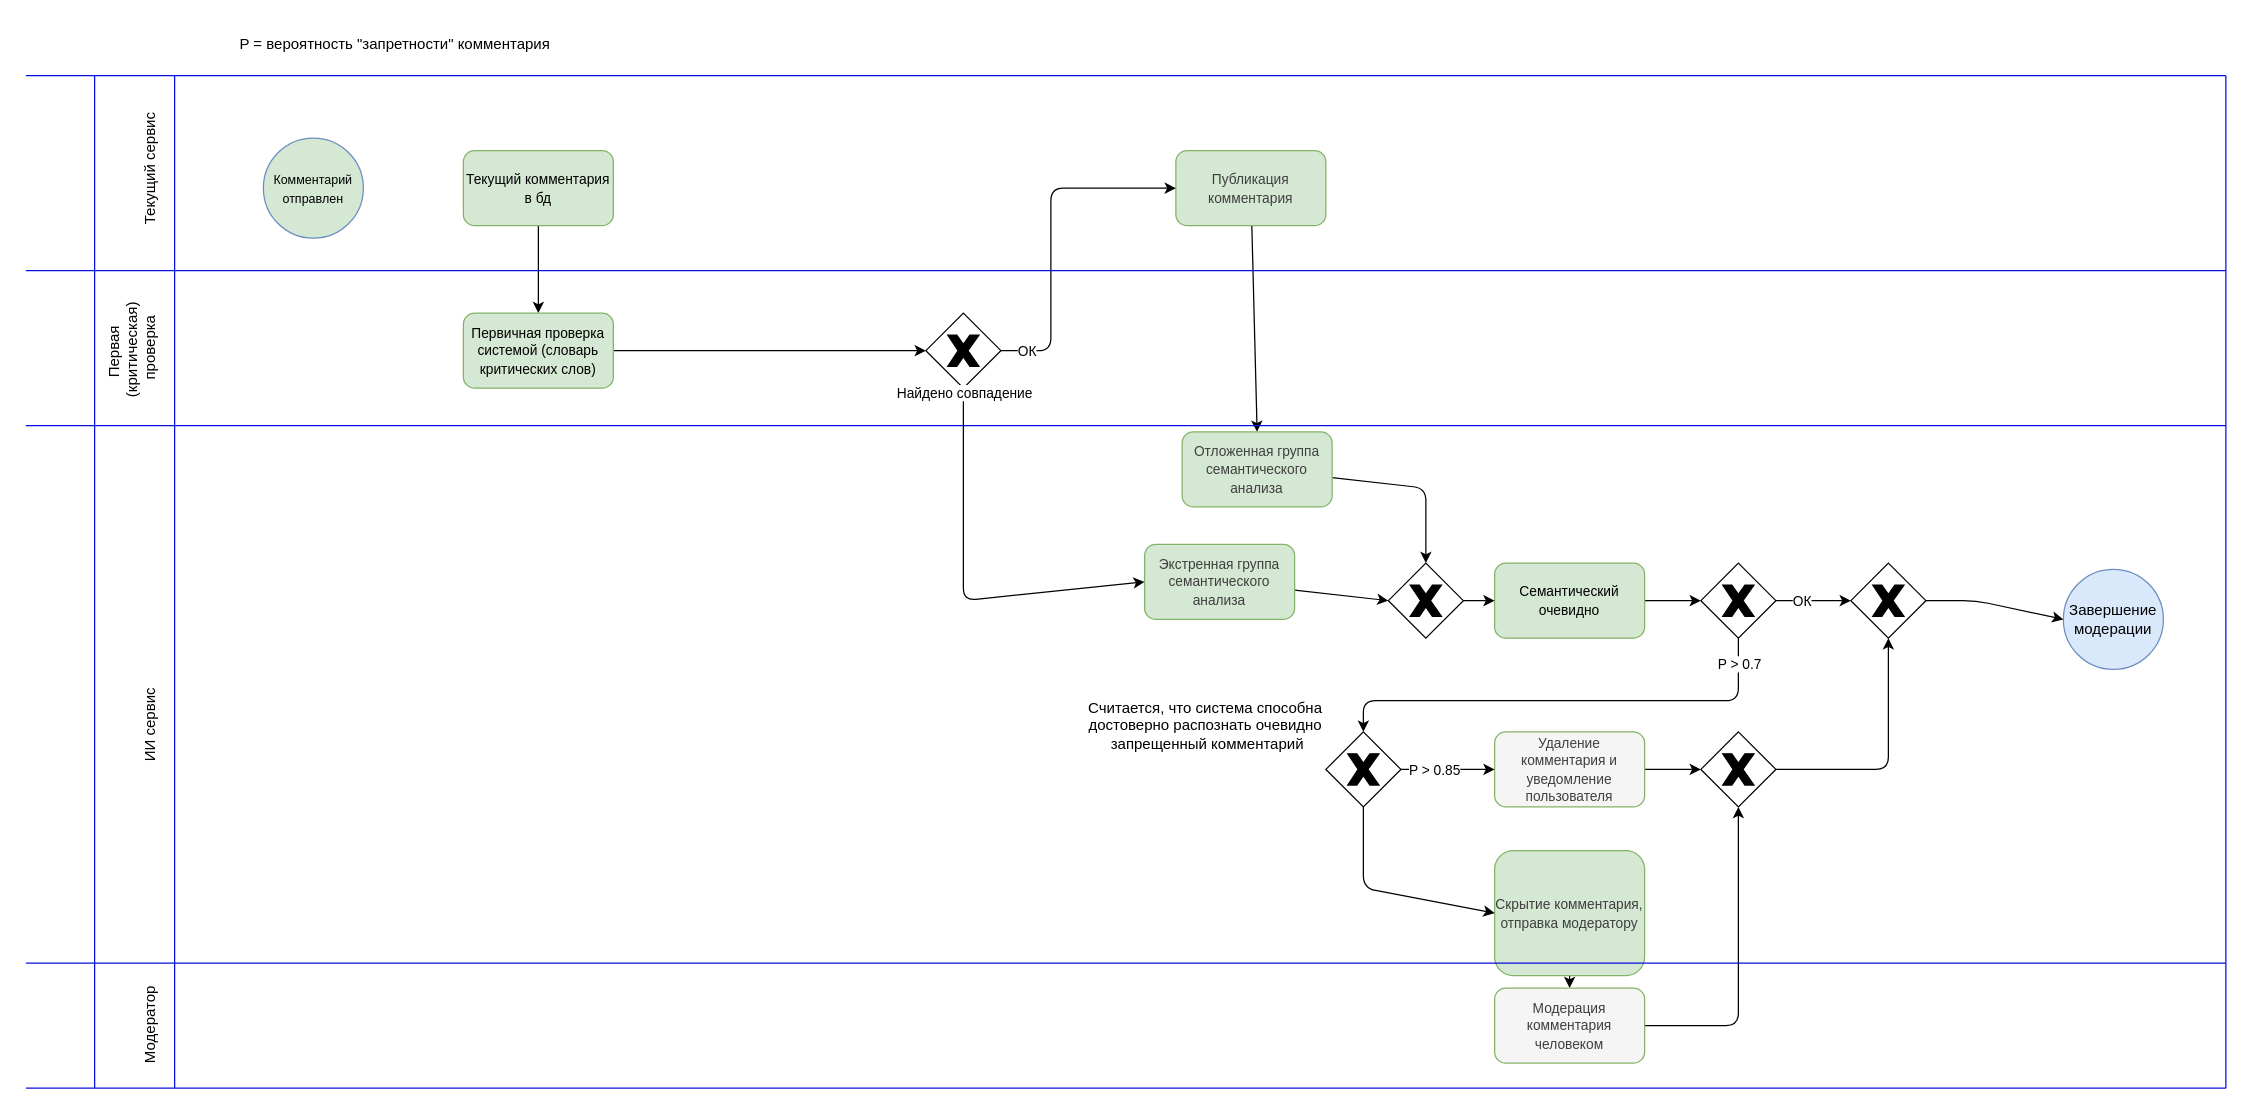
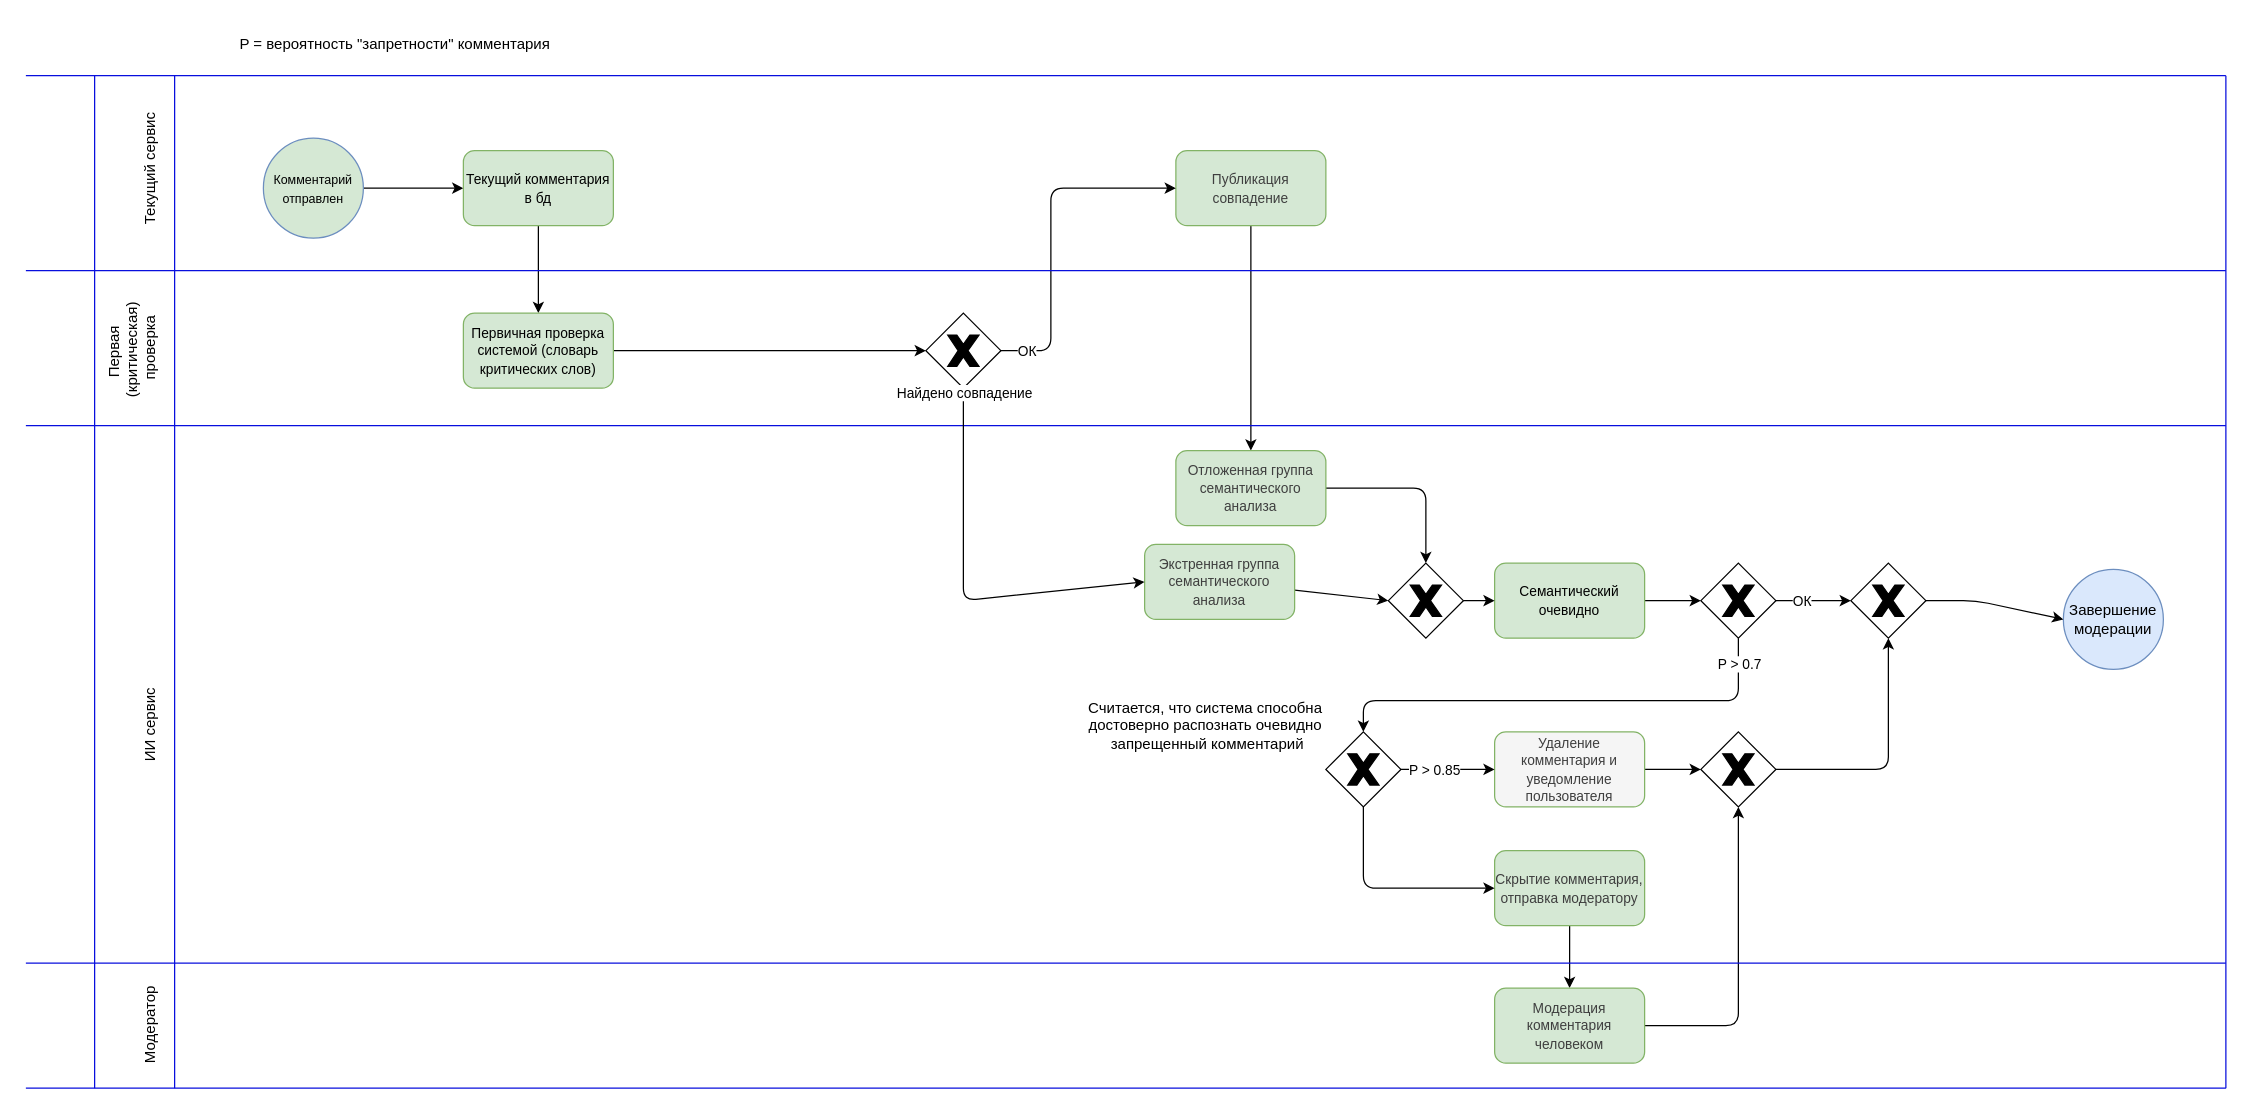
+ <mxCell id="2" style="edgeStyle=none;html=1;entryX=0;entryY=0.5;entryDx=0;entryDy=0;" parent="1" source="3" target="5" edge="1"><mxGeometry relative="1" as="geometry" /></mxCell>
- <mxCell id="12" value="&lt;span style=&quot;color: rgb(63, 63, 63); font-size: 11px;&quot;&gt;Публикация комментария&lt;/span&gt;" style="rounded=1;whiteSpace=wrap;html=1;fillColor=#d5e8d4;strokeColor=#82b366;" parent="1" vertex="1"><mxGeometry x="940" y="120" width="120" height="60" as="geometry" /></mxCell>
+ <mxCell id="12" value="&lt;span style=&quot;color: rgb(63, 63, 63); font-size: 11px;&quot;&gt;Публикация совпадение&lt;/span&gt;" style="rounded=1;whiteSpace=wrap;html=1;fillColor=#d5e8d4;strokeColor=#82b366;" parent="1" vertex="1"><mxGeometry x="940" y="120" width="120" height="60" as="geometry" /></mxCell>
- <mxCell id="53" value="&lt;span style=&quot;color: rgb(63, 63, 63); font-size: 11px;&quot;&gt;Отложенная группа семантического анализа&lt;/span&gt;" style="rounded=1;whiteSpace=wrap;html=1;fillColor=#d5e8d4;strokeColor=#82b366;" parent="1" vertex="1"><mxGeometry x="945" y="345" width="120" height="60" as="geometry" /></mxCell>
+ <mxCell id="53" value="&lt;span style=&quot;color: rgb(63, 63, 63); font-size: 11px;&quot;&gt;Отложенная группа семантического анализа&lt;/span&gt;" style="rounded=1;whiteSpace=wrap;html=1;fillColor=#d5e8d4;strokeColor=#82b366;" parent="1" vertex="1"><mxGeometry x="940" y="360" width="120" height="60" as="geometry" /></mxCell>
- <mxCell id="33" value="&lt;span style=&quot;color: rgb(63, 63, 63); font-size: 11px;&quot;&gt;Скрытие комментария, отправка модератору&lt;/span&gt;" style="rounded=1;whiteSpace=wrap;html=1;fillColor=#d5e8d4;strokeColor=#82b366;" parent="1" vertex="1"><mxGeometry x="1195" y="680" width="120" height="100" as="geometry" /></mxCell>
+ <mxCell id="33" value="&lt;span style=&quot;color: rgb(63, 63, 63); font-size: 11px;&quot;&gt;Скрытие комментария, отправка модератору&lt;/span&gt;" style="rounded=1;whiteSpace=wrap;html=1;fillColor=#d5e8d4;strokeColor=#82b366;" parent="1" vertex="1"><mxGeometry x="1195" y="680" width="120" height="60" as="geometry" /></mxCell>
- <mxCell id="51" value="&lt;span style=&quot;color: rgb(63, 63, 63); font-size: 11px;&quot;&gt;Модерация комментария человеком&lt;/span&gt;" style="rounded=1;whiteSpace=wrap;html=1;fillColor=#f5f5f5;strokeColor=#82b366;" parent="1" vertex="1"><mxGeometry x="1195" y="790" width="120" height="60" as="geometry" /></mxCell>
+ <mxCell id="51" value="&lt;span style=&quot;color: rgb(63, 63, 63); font-size: 11px;&quot;&gt;Модерация комментария человеком&lt;/span&gt;" style="rounded=1;whiteSpace=wrap;html=1;fillColor=#d5e8d4;strokeColor=#82b366;" parent="1" vertex="1"><mxGeometry x="1195" y="790" width="120" height="60" as="geometry" /></mxCell>
